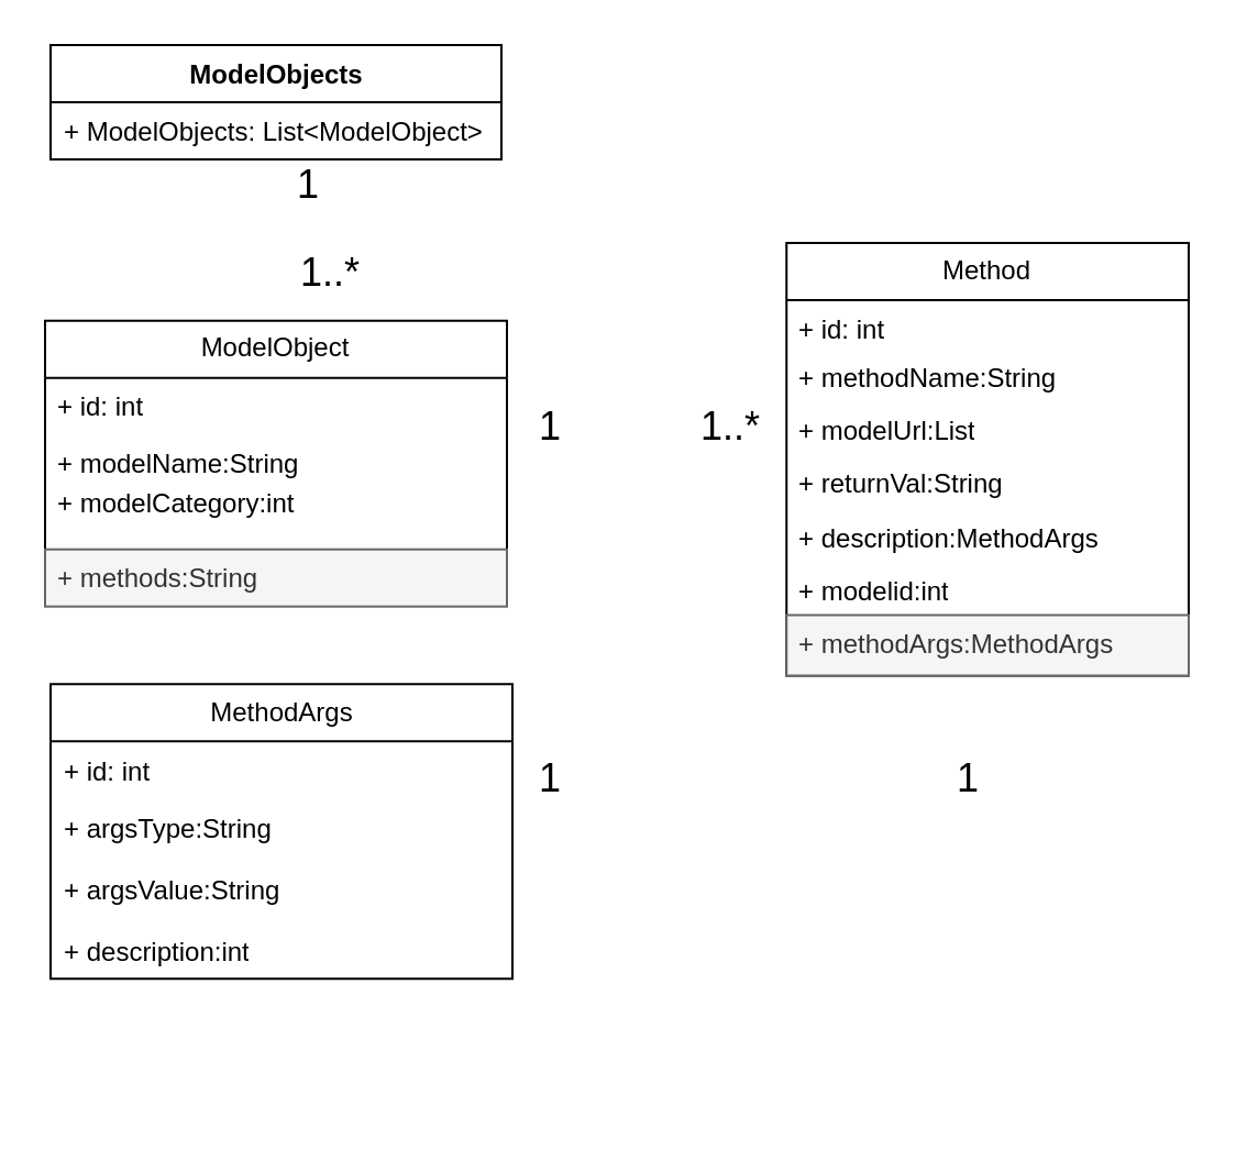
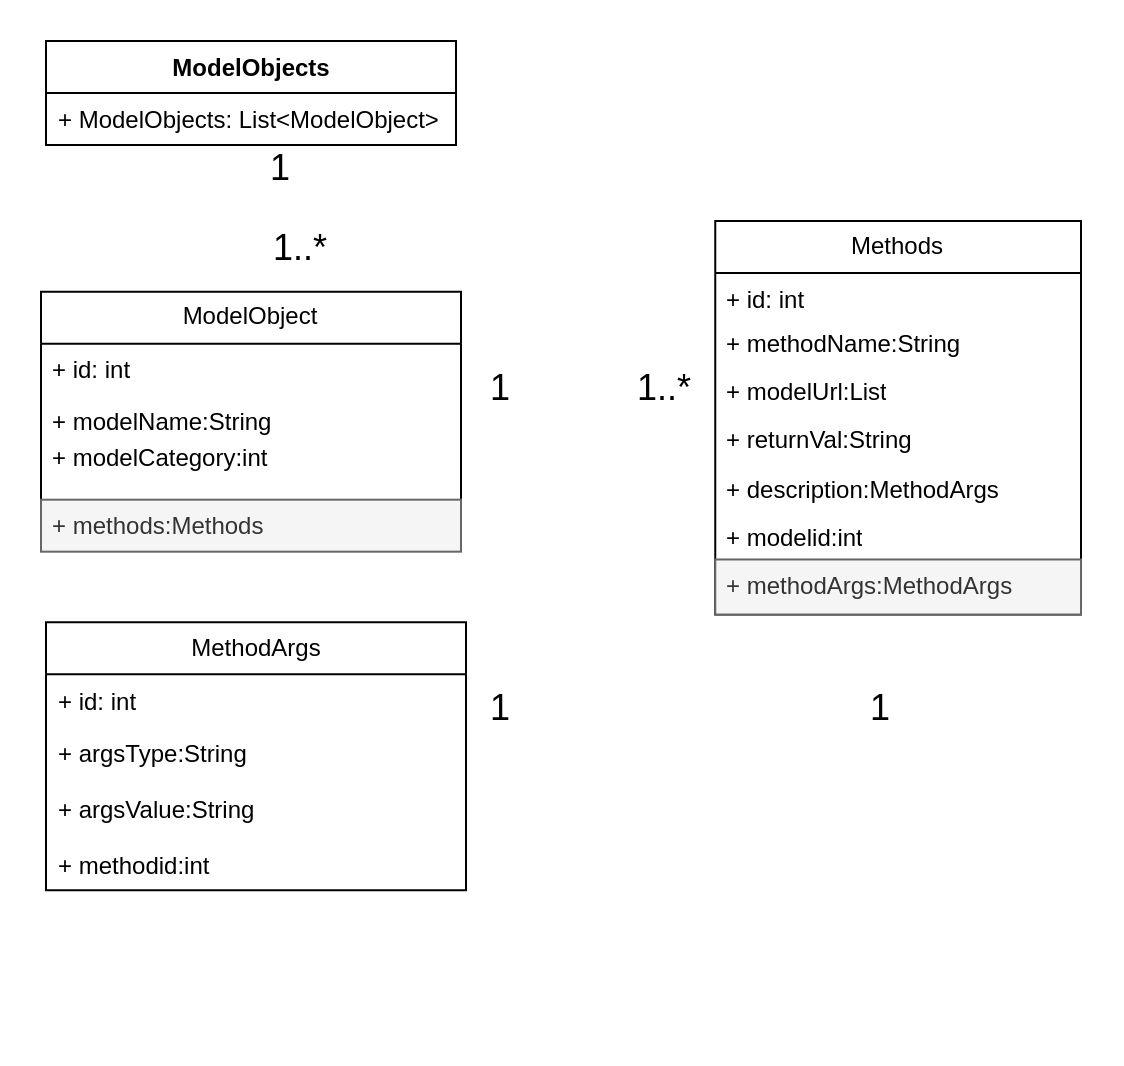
- <mxCell id="9" value="Method" style="swimlane;fontStyle=0;childLayout=stackLayout;horizontal=1;startSize=26;fillColor=none;horizontalStack=0;resizeParent=1;resizeParentMax=0;resizeLast=0;collapsible=1;marginBottom=0;whiteSpace=wrap;html=1;" parent="8" vertex="1"><mxGeometry x="17.125" width="182.875" height="196.76" as="geometry"><mxRectangle width="120" height="30" as="alternateBounds" /></mxGeometry></mxCell>
+ <mxCell id="9" value="Methods" style="swimlane;fontStyle=0;childLayout=stackLayout;horizontal=1;startSize=26;fillColor=none;horizontalStack=0;resizeParent=1;resizeParentMax=0;resizeLast=0;collapsible=1;marginBottom=0;whiteSpace=wrap;html=1;" parent="8" vertex="1"><mxGeometry x="17.125" width="182.875" height="196.76" as="geometry"><mxRectangle width="120" height="30" as="alternateBounds" /></mxGeometry></mxCell>
- <mxCell id="7" value="+ methods:String" style="text;strokeColor=#666666;fillColor=#f5f5f5;align=left;verticalAlign=top;spacingLeft=4;spacingRight=4;overflow=hidden;rotatable=0;points=[[0,0.5],[1,0.5]];portConstraint=eastwest;whiteSpace=wrap;html=1;fontColor=#333333;" parent="2" vertex="1"><mxGeometry y="104" width="210.0" height="26" as="geometry" /></mxCell>
+ <mxCell id="7" value="+ methods:Methods" style="text;strokeColor=#666666;fillColor=#f5f5f5;align=left;verticalAlign=top;spacingLeft=4;spacingRight=4;overflow=hidden;rotatable=0;points=[[0,0.5],[1,0.5]];portConstraint=eastwest;whiteSpace=wrap;html=1;fontColor=#333333;" parent="2" vertex="1"><mxGeometry y="104" width="210.0" height="26" as="geometry" /></mxCell>
- <mxCell id="22" value="+ description:int" style="text;strokeColor=none;fillColor=none;align=left;verticalAlign=top;spacingLeft=4;spacingRight=4;overflow=hidden;rotatable=0;points=[[0,0.5],[1,0.5]];portConstraint=eastwest;whiteSpace=wrap;html=1;" parent="18" vertex="1"><mxGeometry y="108" width="210" height="26" as="geometry" /></mxCell>
+ <mxCell id="22" value="+ methodid:int" style="text;strokeColor=none;fillColor=none;align=left;verticalAlign=top;spacingLeft=4;spacingRight=4;overflow=hidden;rotatable=0;points=[[0,0.5],[1,0.5]];portConstraint=eastwest;whiteSpace=wrap;html=1;" parent="18" vertex="1"><mxGeometry y="108" width="210" height="26" as="geometry" /></mxCell>
